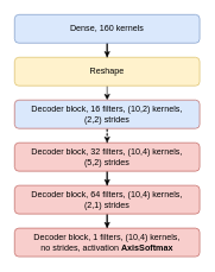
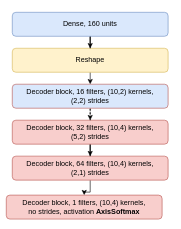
- <mxCell id="11" value="Dense, 160 kernels" style="rounded=1;whiteSpace=wrap;html=1;fillColor=#dae8fc;strokeColor=#6c8ebf;" parent="1" vertex="1"><mxGeometry x="20" y="20" width="260" height="40" as="geometry" /></mxCell>
+ <mxCell id="11" value="Dense, 160 units" style="rounded=1;whiteSpace=wrap;html=1;fillColor=#dae8fc;strokeColor=#6c8ebf;" parent="1" vertex="1"><mxGeometry x="20" y="20" width="260" height="40" as="geometry" /></mxCell>
- <mxCell id="12" value="Decoder block, 1 filters, (10,4) kernels,&lt;br&gt;&amp;nbsp;no strides, activation&amp;nbsp;&lt;b&gt;AxisSoftmax&lt;/b&gt;&amp;nbsp;" style="rounded=1;whiteSpace=wrap;html=1;fillColor=#f8cecc;strokeColor=#b85450;" vertex="1" parent="1"><mxGeometry x="20" y="320" width="260" height="40" as="geometry" /></mxCell>
+ <mxCell id="12" value="Decoder block, 1 filters, (10,4) kernels,&lt;br&gt;&amp;nbsp;no strides, activation&amp;nbsp;&lt;b&gt;AxisSoftmax&lt;/b&gt;&amp;nbsp;" style="rounded=1;whiteSpace=wrap;html=1;fillColor=#f8cecc;strokeColor=#b85450;" vertex="1" parent="1"><mxGeometry x="10" y="325" width="260" height="40" as="geometry" /></mxCell>
